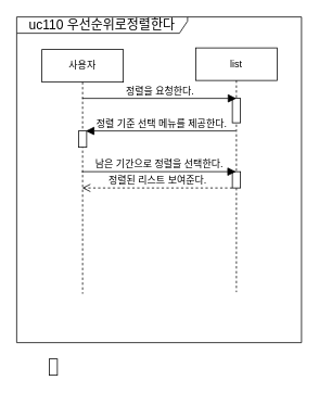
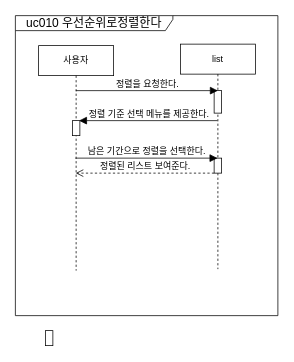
- <mxCell id="10" value="uc110 우선순위로정렬한다&lt;br&gt;" style="shape=umlFrame;whiteSpace=wrap;html=1;pointerEvents=0;fontSize=16;width=210;height=20;" parent="1" vertex="1"><mxGeometry width="350" height="400" as="geometry" x="20" y="20" /></mxCell>
+ <mxCell id="10" value="uc010 우선순위로정렬한다&lt;br&gt;" style="shape=umlFrame;whiteSpace=wrap;html=1;pointerEvents=0;fontSize=16;width=210;height=20;" parent="1" vertex="1"><mxGeometry width="350" height="400" as="geometry" x="20" y="20" /></mxCell>
